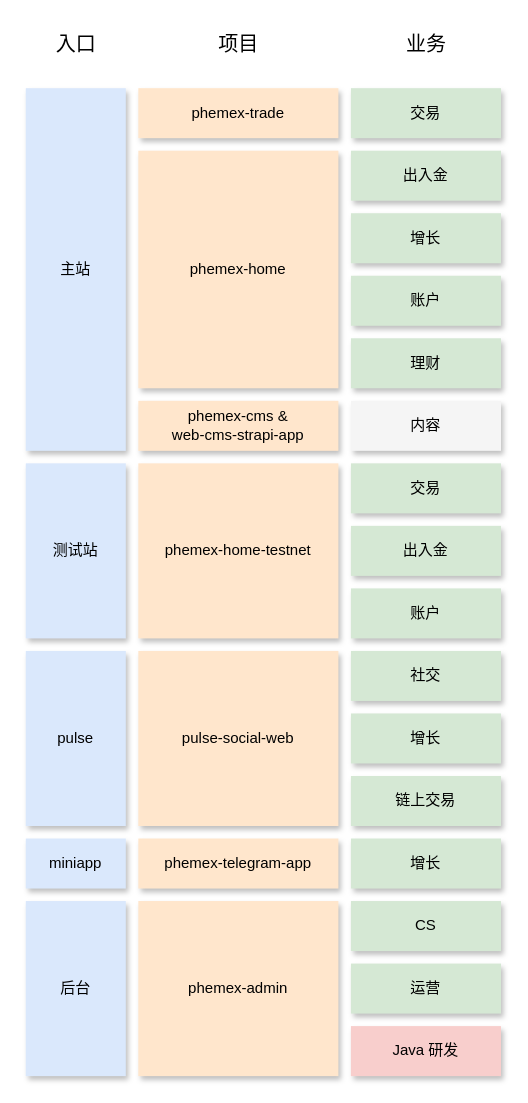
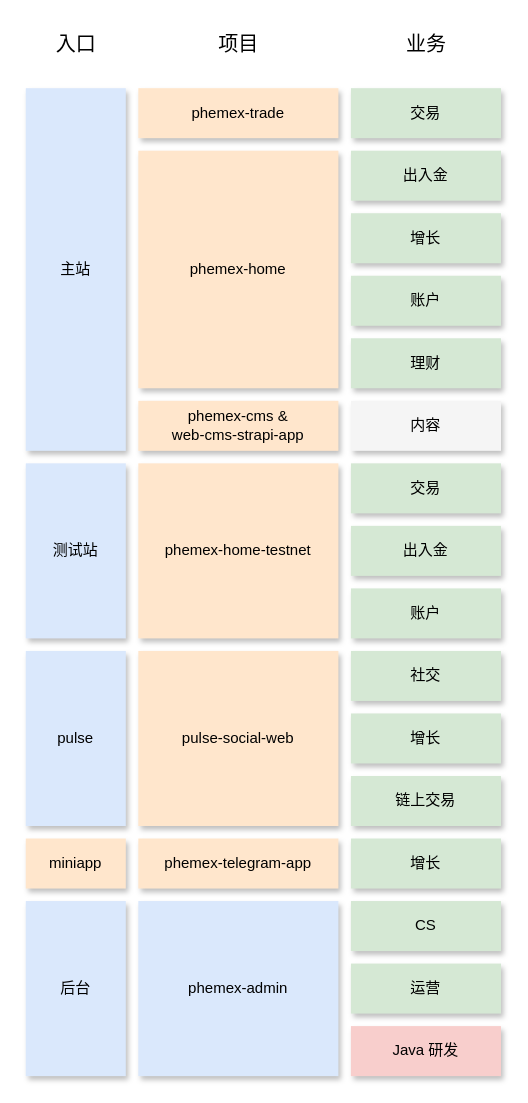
- <mxCell id="14" value="miniapp" style="rounded=0;whiteSpace=wrap;html=1;fillColor=#dae8fc;strokeColor=none;labelBackgroundColor=none;labelBorderColor=none;shadow=1;" parent="1" vertex="1"><mxGeometry x="20" y="670" width="80" height="40" as="geometry" /></mxCell>
+ <mxCell id="14" value="miniapp" style="rounded=0;whiteSpace=wrap;html=1;fillColor=#ffe6cc;strokeColor=none;labelBackgroundColor=none;labelBorderColor=none;shadow=1;" parent="1" vertex="1"><mxGeometry x="20" y="670" width="80" height="40" as="geometry" /></mxCell>
- <mxCell id="25" value="phemex-admin" style="rounded=0;whiteSpace=wrap;html=1;fillColor=#ffe6cc;strokeColor=none;labelBackgroundColor=none;labelBorderColor=none;shadow=1;" parent="1" vertex="1"><mxGeometry x="110" y="720" width="160" height="140" as="geometry" /></mxCell>
+ <mxCell id="25" value="phemex-admin" style="rounded=0;whiteSpace=wrap;html=1;fillColor=#dae8fc;strokeColor=none;labelBackgroundColor=none;labelBorderColor=none;shadow=1;" parent="1" vertex="1"><mxGeometry x="110" y="720" width="160" height="140" as="geometry" /></mxCell>
